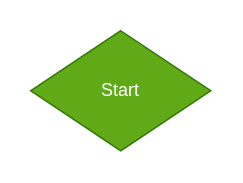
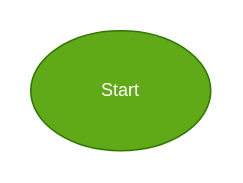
- <mxCell id="2" value="Start" style="rhombus;whiteSpace=wrap;html=1;fillColor=#60a917;fontColor=#ffffff;strokeColor=#2D7600;" vertex="1" parent="1"><mxGeometry x="20" width="120" height="80" as="geometry" y="20" /></mxCell>
+ <mxCell id="2" value="Start" style="ellipse;whiteSpace=wrap;html=1;fillColor=#60a917;fontColor=#ffffff;strokeColor=#2D7600;" vertex="1" parent="1"><mxGeometry x="20" width="120" height="80" as="geometry" y="20" /></mxCell>
